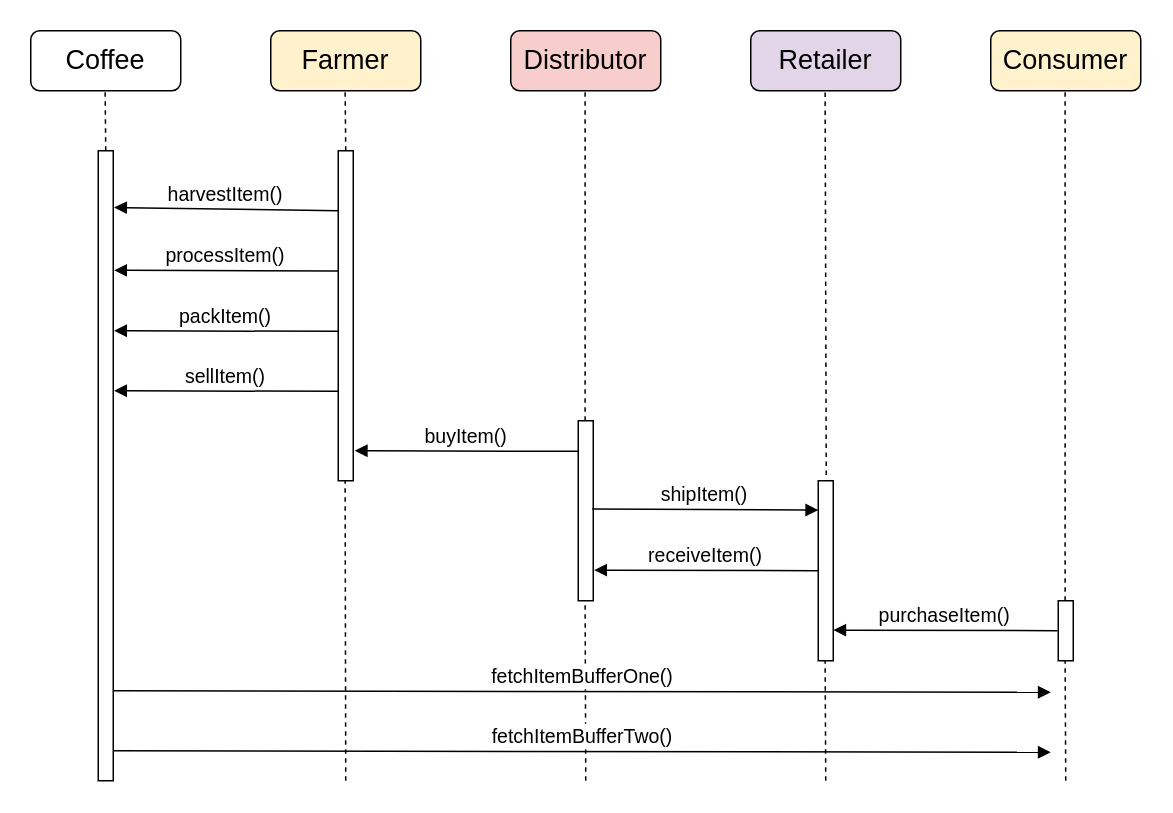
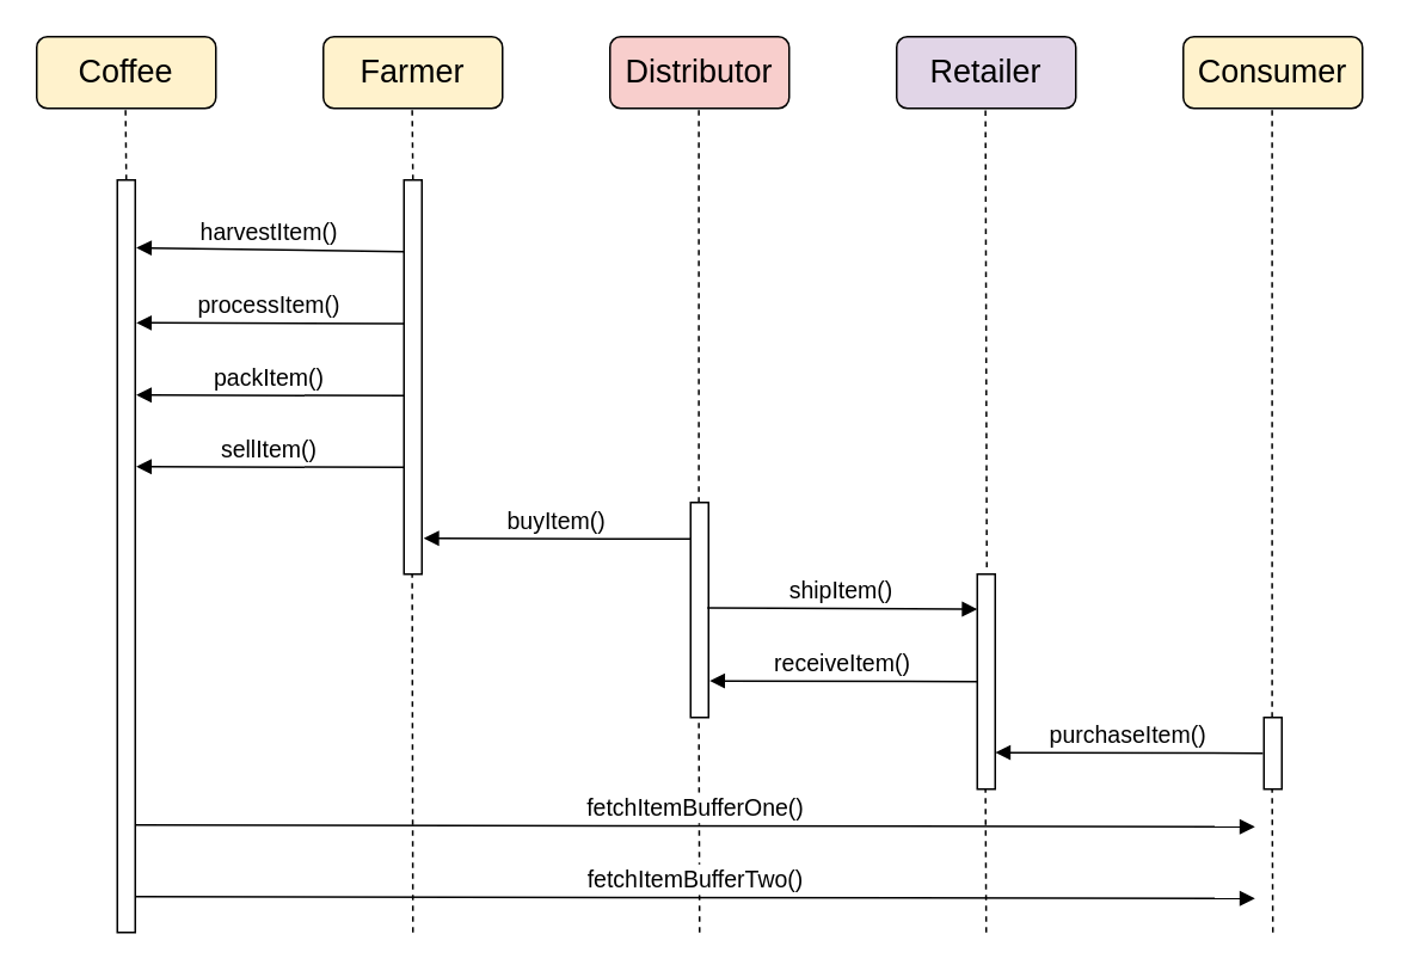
- <mxCell id="2" value="&lt;font style=&quot;font-size: 18px&quot;&gt;Coffee&lt;/font&gt;" style="rounded=1;whiteSpace=wrap;html=1;" vertex="1" parent="1"><mxGeometry x="20" y="20" width="100" height="40" as="geometry" /></mxCell>
+ <mxCell id="2" value="&lt;font style=&quot;font-size: 18px&quot;&gt;Coffee&lt;/font&gt;" style="rounded=1;whiteSpace=wrap;html=1;fillColor=#fff2cc;" vertex="1" parent="1"><mxGeometry x="20" y="20" width="100" height="40" as="geometry" /></mxCell>
